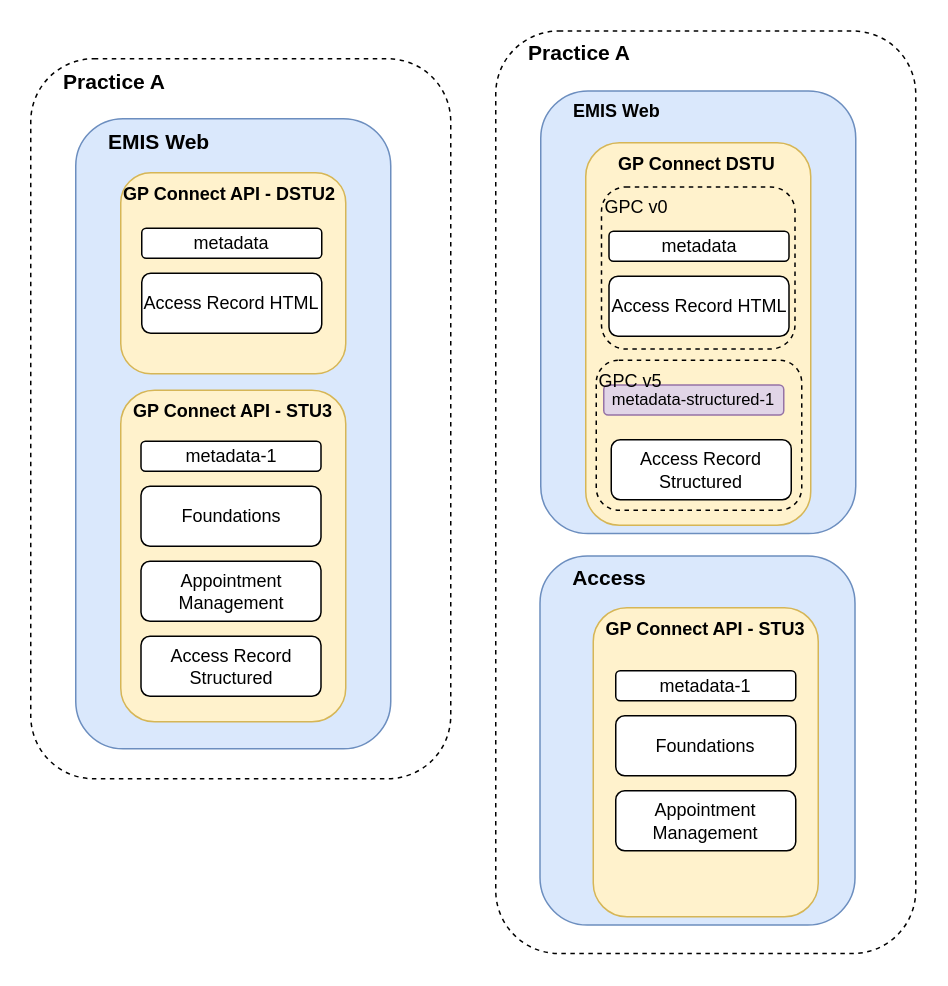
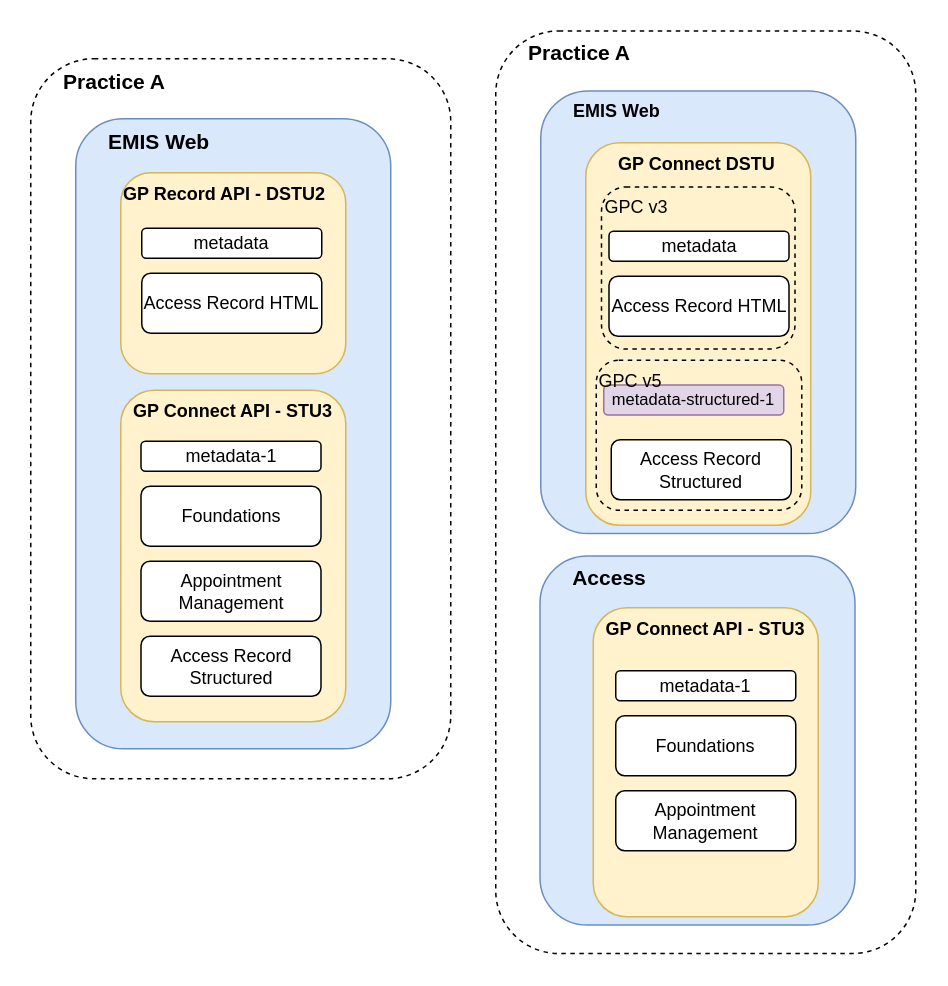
- <mxCell id="16" value="&lt;b&gt;GP Connect API - DSTU2&lt;/b&gt;" style="rounded=1;whiteSpace=wrap;html=1;verticalAlign=top;align=left;fillColor=#fff2cc;strokeColor=#d6b656;" vertex="1" parent="1"><mxGeometry x="80" y="114.5" width="150" height="134" as="geometry" /></mxCell>
+ <mxCell id="16" value="&lt;b&gt;GP Record API - DSTU2&lt;/b&gt;" style="rounded=1;whiteSpace=wrap;html=1;verticalAlign=top;align=left;fillColor=#fff2cc;strokeColor=#d6b656;" vertex="1" parent="1"><mxGeometry x="80" y="114.5" width="150" height="134" as="geometry" /></mxCell>
- <mxCell id="9" value="GPC v0" style="rounded=1;whiteSpace=wrap;html=1;fillColor=none;align=left;dashed=1;verticalAlign=top;" vertex="1" parent="5"><mxGeometry x="10.5" y="29.5" width="129" height="108" as="geometry" /></mxCell>
+ <mxCell id="9" value="GPC v3" style="rounded=1;whiteSpace=wrap;html=1;fillColor=none;align=left;dashed=1;verticalAlign=top;" vertex="1" parent="5"><mxGeometry x="10.5" y="29.5" width="129" height="108" as="geometry" /></mxCell>
